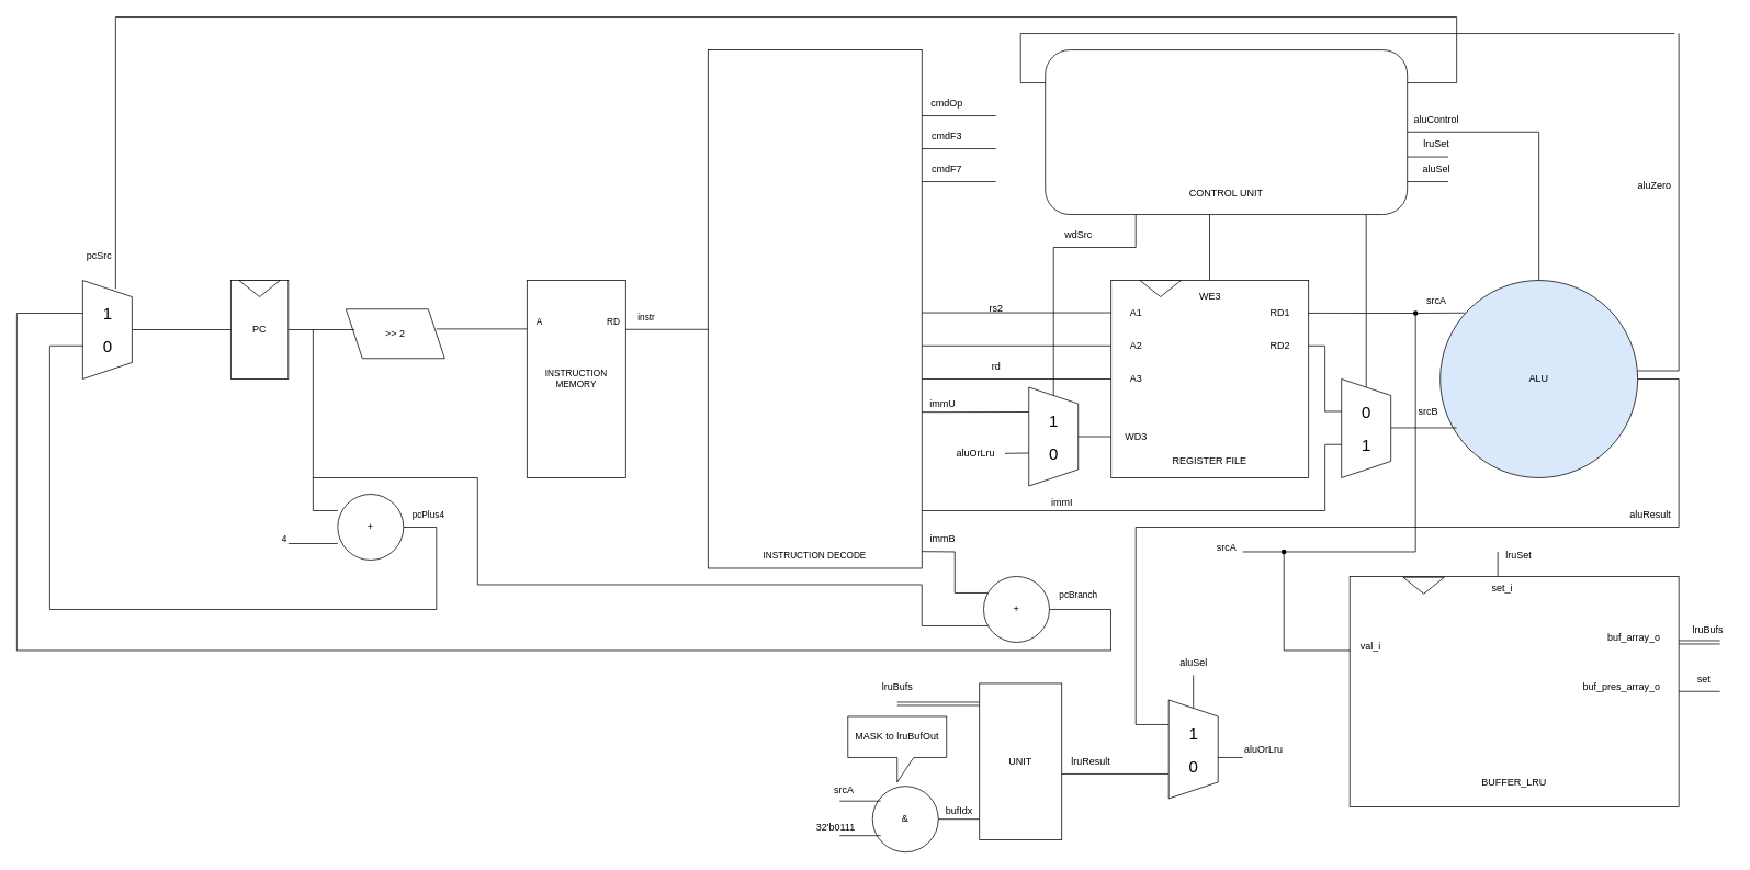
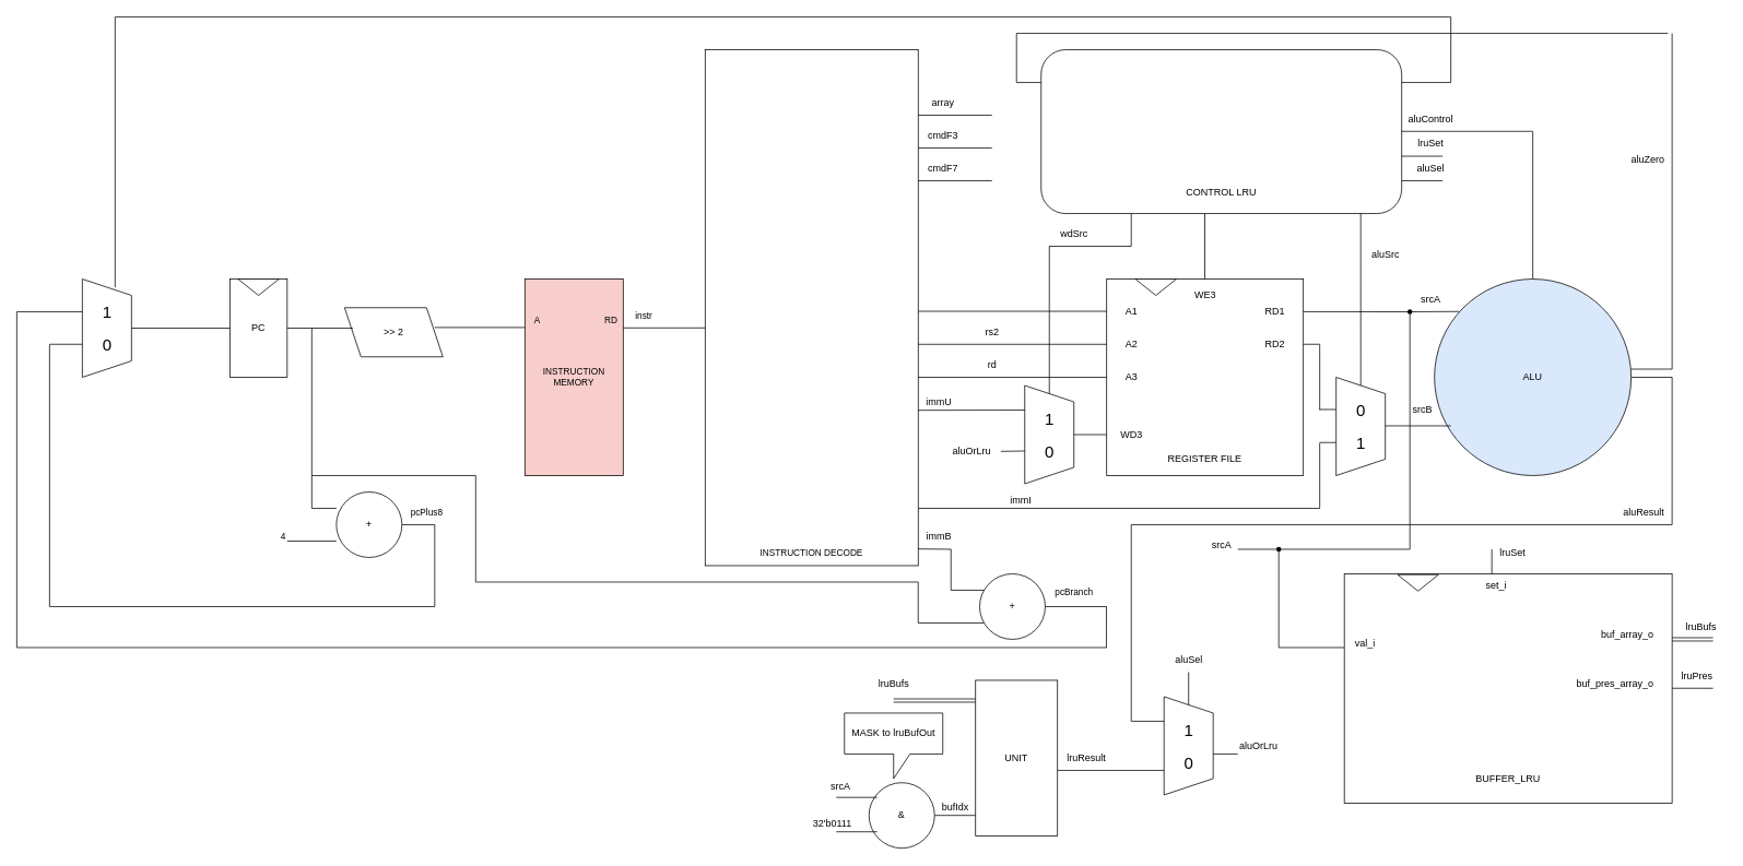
- <mxCell id="102" value="cmdOp" style="text;html=1;align=center;verticalAlign=middle;resizable=0;points=[];autosize=1;strokeColor=none;fillColor=none;" vertex="1" parent="1"><mxGeometry x="1120" y="110" width="60" height="30" as="geometry" /></mxCell>
+ <mxCell id="102" value="array" style="text;html=1;align=center;verticalAlign=middle;resizable=0;points=[];autosize=1;strokeColor=none;fillColor=none;" vertex="1" parent="1"><mxGeometry x="1120" y="110" width="60" height="30" as="geometry" /></mxCell>
- <mxCell id="88" value="aluZero" style="text;html=1;align=center;verticalAlign=middle;resizable=0;points=[];autosize=1;strokeColor=none;fillColor=none;" vertex="1" parent="1"><mxGeometry x="1980" y="210" width="60" height="30" as="geometry" /></mxCell>
+ <mxCell id="88" value="aluZero" style="text;html=1;align=center;verticalAlign=middle;resizable=0;points=[];autosize=1;strokeColor=none;fillColor=none;" vertex="1" parent="1"><mxGeometry x="1980" y="180" width="60" height="30" as="geometry" /></mxCell>
- <mxCell id="58" value="CONTROL UNIT" style="rounded=1;whiteSpace=wrap;html=1;spacingBottom=-150;" vertex="1" parent="1"><mxGeometry x="1270" y="60" width="440" height="200" as="geometry" /></mxCell>
+ <mxCell id="58" value="CONTROL LRU" style="rounded=1;whiteSpace=wrap;html=1;spacingBottom=-150;" vertex="1" parent="1"><mxGeometry x="1270" y="60" width="440" height="200" as="geometry" /></mxCell>
- <mxCell id="63" value="pcSrc" style="text;html=1;align=center;verticalAlign=middle;resizable=0;points=[];autosize=1;strokeColor=none;fillColor=none;" vertex="1" parent="1"><mxGeometry x="95" y="295" width="50" height="30" as="geometry" /></mxCell>
+ <mxCell id="82" value="aluSrc" style="text;html=1;align=center;verticalAlign=middle;resizable=0;points=[];autosize=1;strokeColor=none;fillColor=none;" vertex="1" parent="1"><mxGeometry x="1660" y="295" width="60" height="30" as="geometry" /></mxCell>
- <mxCell id="94" value="rs2" style="text;html=1;align=center;verticalAlign=middle;resizable=0;points=[];autosize=1;strokeColor=none;fillColor=none;" vertex="1" parent="1"><mxGeometry x="1190" y="360" width="40" height="30" as="geometry" /></mxCell>
+ <mxCell id="94" value="rs2" style="text;html=1;align=center;verticalAlign=middle;resizable=0;points=[];autosize=1;strokeColor=none;fillColor=none;" vertex="1" parent="1"><mxGeometry x="1190" y="390" width="40" height="30" as="geometry" /></mxCell>
- <mxCell id="32" value="INSTRUCTION MEMORY" style="rounded=0;whiteSpace=wrap;html=1;fontFamily=Helvetica;fontSize=11;fontColor=default;" parent="1" vertex="1"><mxGeometry x="640" y="340" width="120" height="240" as="geometry" /></mxCell>
+ <mxCell id="32" value="INSTRUCTION MEMORY" style="rounded=0;whiteSpace=wrap;html=1;fontFamily=Helvetica;fontSize=11;fontColor=default;fillColor=#f8cecc;" parent="1" vertex="1"><mxGeometry x="640" y="340" width="120" height="240" as="geometry" /></mxCell>
- <mxCell id="72" value="immI" style="text;html=1;align=center;verticalAlign=middle;resizable=0;points=[];autosize=1;strokeColor=none;fillColor=none;" vertex="1" parent="1"><mxGeometry x="1265" y="595" width="50" height="30" as="geometry" /></mxCell>
+ <mxCell id="72" value="immI" style="text;html=1;align=center;verticalAlign=middle;resizable=0;points=[];autosize=1;strokeColor=none;fillColor=none;" vertex="1" parent="1"><mxGeometry x="1220" y="595" width="50" height="30" as="geometry" /></mxCell>
- <mxCell id="25" value="pcPlus4" style="text;html=1;align=center;verticalAlign=middle;resizable=0;points=[];autosize=1;strokeColor=none;fillColor=none;fontSize=11;fontFamily=Helvetica;fontColor=default;" parent="1" vertex="1"><mxGeometry x="490" y="610" width="60" height="30" as="geometry" /></mxCell>
+ <mxCell id="25" value="pcPlus8" style="text;html=1;align=center;verticalAlign=middle;resizable=0;points=[];autosize=1;strokeColor=none;fillColor=none;fontSize=11;fontFamily=Helvetica;fontColor=default;" parent="1" vertex="1"><mxGeometry x="490" y="610" width="60" height="30" as="geometry" /></mxCell>
- <mxCell id="126" value="set" style="text;html=1;align=center;verticalAlign=middle;resizable=0;points=[];autosize=1;strokeColor=none;fillColor=none;" vertex="1" parent="1"><mxGeometry x="2040" y="810" width="60" height="30" as="geometry" /></mxCell>
+ <mxCell id="126" value="lruPres" style="text;html=1;align=center;verticalAlign=middle;resizable=0;points=[];autosize=1;strokeColor=none;fillColor=none;" vertex="1" parent="1"><mxGeometry x="2040" y="810" width="60" height="30" as="geometry" /></mxCell>
